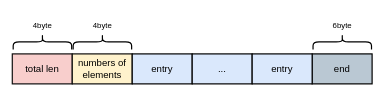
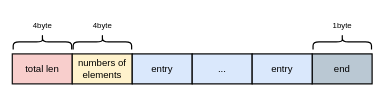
- <mxCell id="13" value="&lt;font style=&quot;font-size: 13px;&quot;&gt;6byte&lt;/font&gt;" style="text;html=1;align=center;verticalAlign=middle;resizable=0;points=[];autosize=1;strokeColor=none;fillColor=none;" vertex="1" parent="1"><mxGeometry x="540.25" y="27" width="60" height="30" as="geometry" /></mxCell>
+ <mxCell id="13" value="&lt;font style=&quot;font-size: 13px;&quot;&gt;1byte&lt;/font&gt;" style="text;html=1;align=center;verticalAlign=middle;resizable=0;points=[];autosize=1;strokeColor=none;fillColor=none;" vertex="1" parent="1"><mxGeometry x="540.25" y="27" width="60" height="30" as="geometry" /></mxCell>
